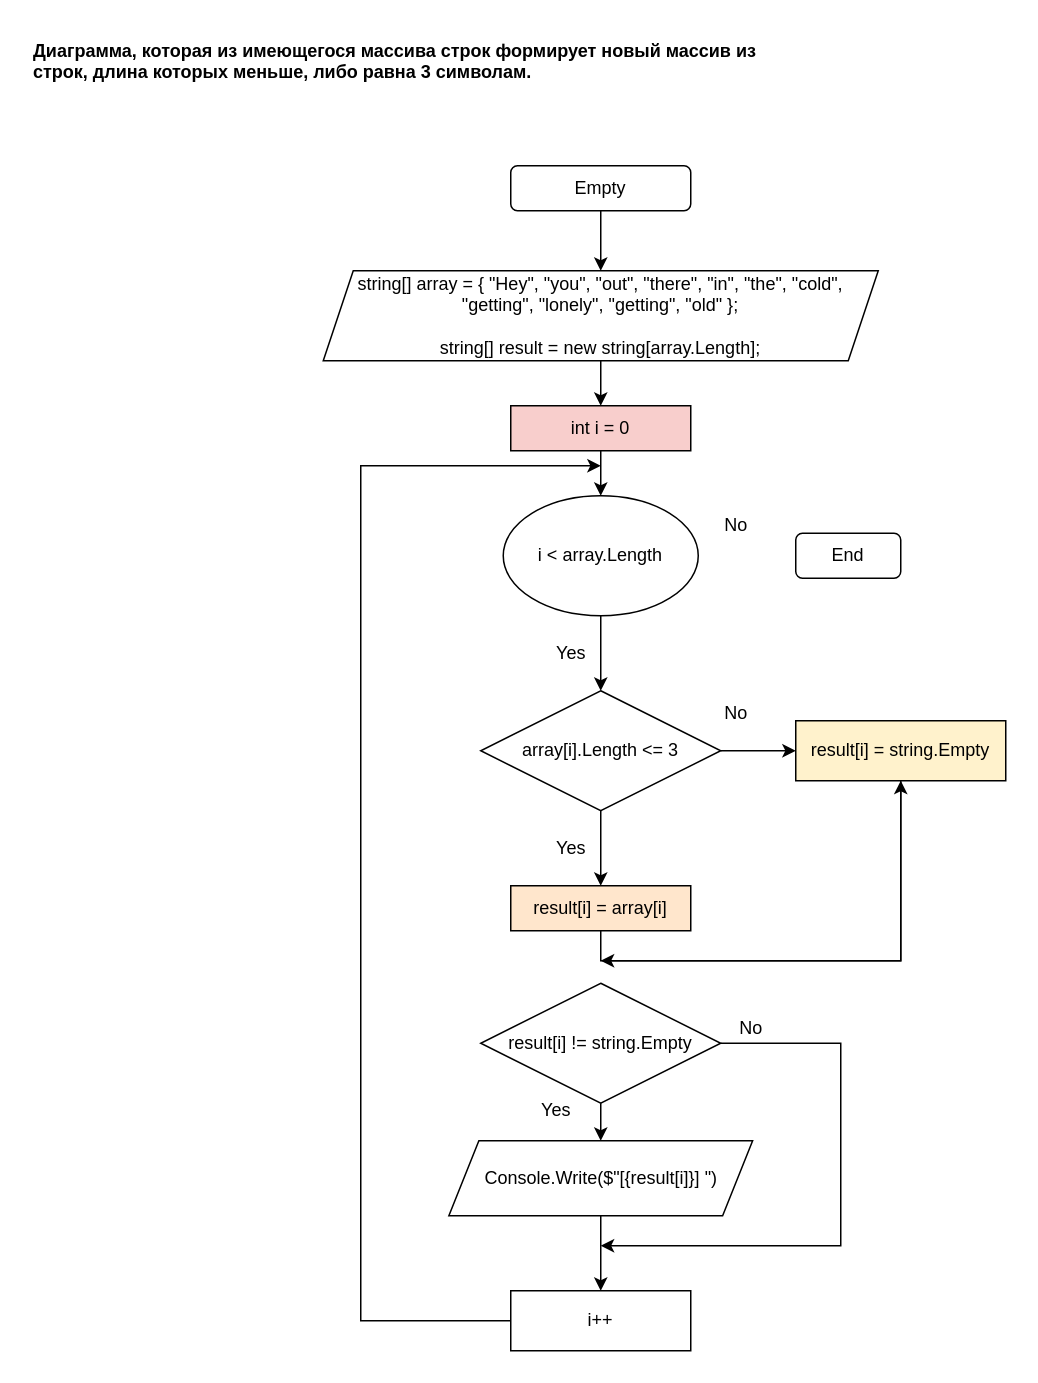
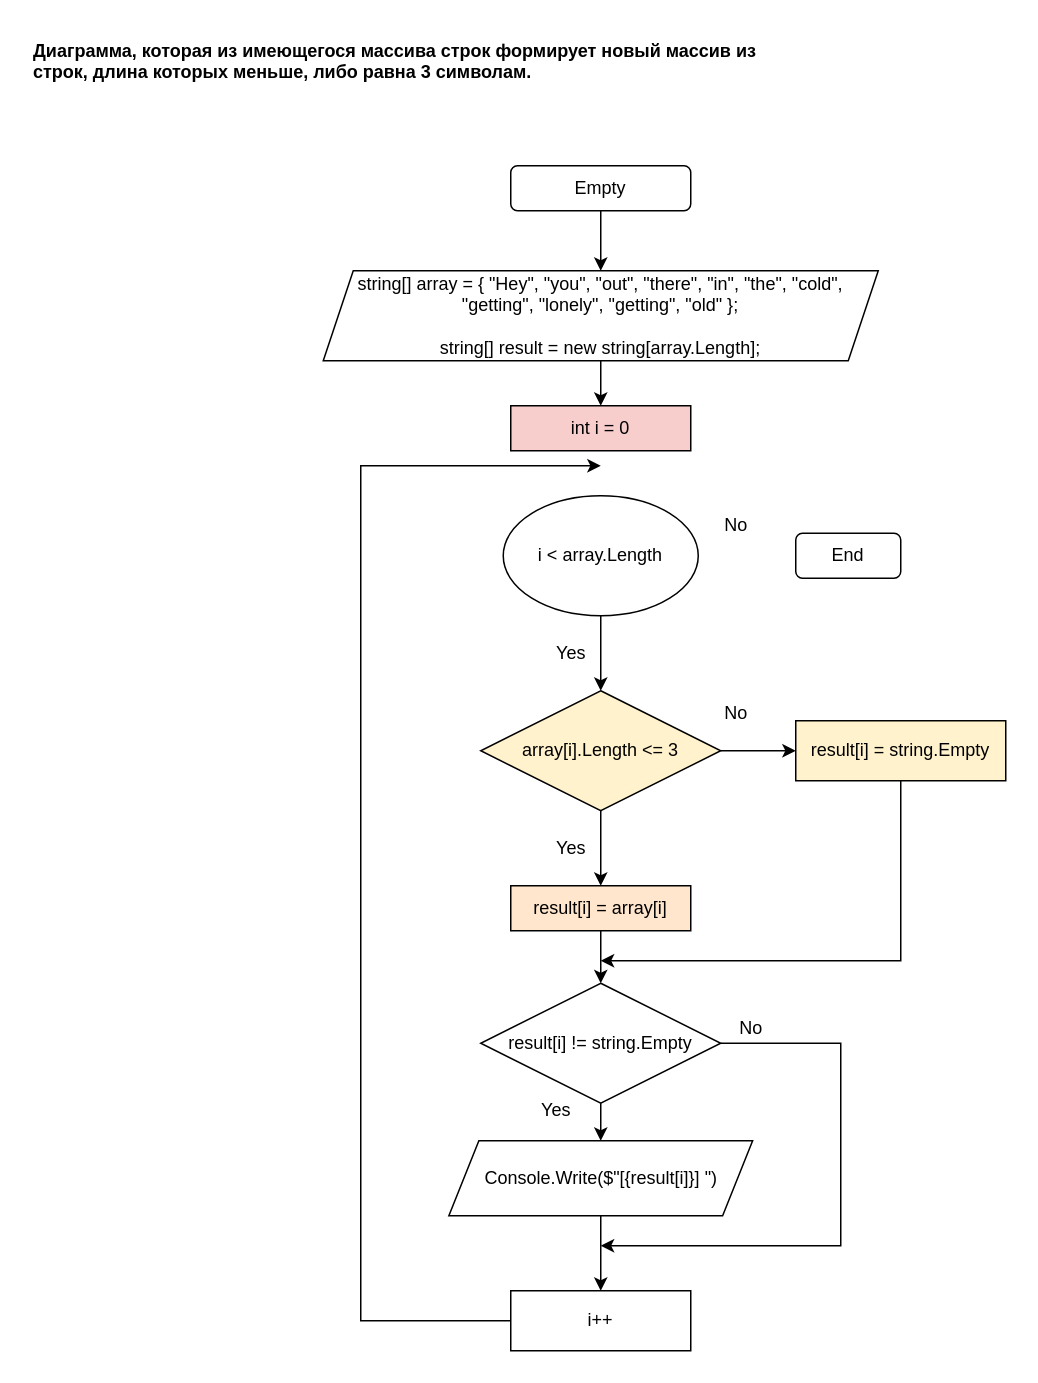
- <mxCell id="6" style="edgeStyle=orthogonalEdgeStyle;rounded=0;orthogonalLoop=1;jettySize=auto;html=1;exitX=0.5;exitY=1;exitDx=0;exitDy=0;entryX=0.5;entryY=0;entryDx=0;entryDy=0;" edge="1" parent="1" source="7" target="9"><mxGeometry relative="1" as="geometry" /></mxCell>
- <mxCell id="12" value="array[i].Length &amp;lt;= 3" style="rhombus;whiteSpace=wrap;html=1;" vertex="1" parent="1"><mxGeometry x="320" y="460" width="160" height="80" as="geometry" /></mxCell>
+ <mxCell id="12" value="array[i].Length &amp;lt;= 3" style="rhombus;whiteSpace=wrap;html=1;fillColor=#fff2cc;" vertex="1" parent="1"><mxGeometry x="320" y="460" width="160" height="80" as="geometry" /></mxCell>
- <mxCell id="14" style="edgeStyle=orthogonalEdgeStyle;rounded=0;orthogonalLoop=1;jettySize=auto;html=1;exitX=0.5;exitY=1;exitDx=0;exitDy=0;" edge="1" parent="1" source="15" target="18"><mxGeometry relative="1" as="geometry" /></mxCell>
+ <mxCell id="14" style="edgeStyle=orthogonalEdgeStyle;rounded=0;orthogonalLoop=1;jettySize=auto;html=1;exitX=0.5;exitY=1;exitDx=0;exitDy=0;entryX=0.5;entryY=0;entryDx=0;entryDy=0;" edge="1" parent="1" source="15" target="22"><mxGeometry relative="1" as="geometry" /></mxCell>
